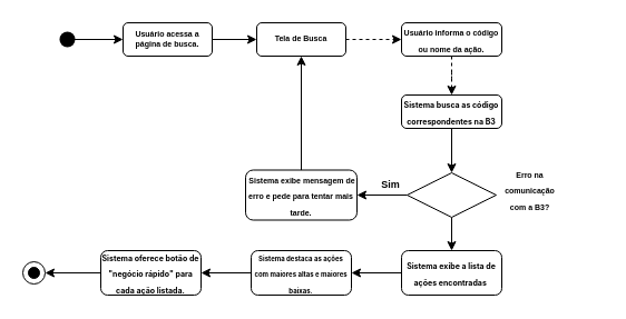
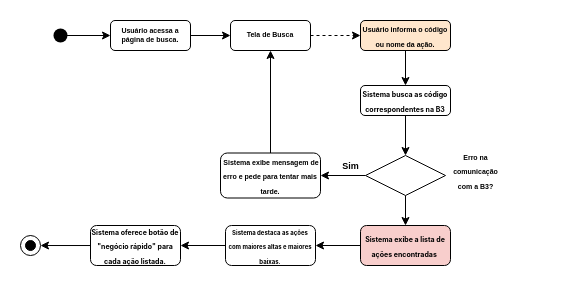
- <mxCell id="9" value="&lt;font style=&quot;font-size: 7px;&quot;&gt;&lt;b&gt;Usuário informa o código ou nome da ação.&lt;/b&gt;&lt;/font&gt;" style="rounded=1;whiteSpace=wrap;html=1;" parent="1" vertex="1"><mxGeometry x="360" y="20" width="90" height="30" as="geometry" /></mxCell>
+ <mxCell id="9" value="&lt;font style=&quot;font-size: 7px;&quot;&gt;&lt;b&gt;Usuário informa o código ou nome da ação.&lt;/b&gt;&lt;/font&gt;" style="rounded=1;whiteSpace=wrap;html=1;fillColor=#ffe6cc;" parent="1" vertex="1"><mxGeometry x="360" y="20" width="90" height="30" as="geometry" /></mxCell>
- <mxCell id="8" style="edgeStyle=orthogonalEdgeStyle;rounded=0;orthogonalLoop=1;jettySize=auto;html=1;entryX=0.5;entryY=0;entryDx=0;entryDy=0;dashed=1;" parent="1" source="9" target="17" edge="1"><mxGeometry relative="1" as="geometry" /></mxCell>
+ <mxCell id="8" style="edgeStyle=orthogonalEdgeStyle;rounded=0;orthogonalLoop=1;jettySize=auto;html=1;entryX=0.5;entryY=0;entryDx=0;entryDy=0;" parent="1" source="9" target="17" edge="1"><mxGeometry relative="1" as="geometry" /></mxCell>
- <mxCell id="19" value="&lt;div style=&quot;&quot;&gt;&lt;span style=&quot;font-family: -apple-system, BlinkMacSystemFont, &amp;quot;Segoe UI&amp;quot;, &amp;quot;Noto Sans&amp;quot;, Helvetica, Arial, sans-serif, &amp;quot;Apple Color Emoji&amp;quot;, &amp;quot;Segoe UI Emoji&amp;quot;;&quot;&gt;&lt;b style=&quot;&quot;&gt;&lt;font style=&quot;font-size: 7px;&quot;&gt;Sistema exibe a lista de ações encontradas&amp;nbsp;&lt;/font&gt;&lt;/b&gt;&lt;/span&gt;&lt;br&gt;&lt;/div&gt;" style="rounded=1;whiteSpace=wrap;html=1;" parent="1" vertex="1"><mxGeometry x="360" y="225" width="90" height="40" as="geometry" /></mxCell>
+ <mxCell id="19" value="&lt;div style=&quot;&quot;&gt;&lt;span style=&quot;font-family: -apple-system, BlinkMacSystemFont, &amp;quot;Segoe UI&amp;quot;, &amp;quot;Noto Sans&amp;quot;, Helvetica, Arial, sans-serif, &amp;quot;Apple Color Emoji&amp;quot;, &amp;quot;Segoe UI Emoji&amp;quot;;&quot;&gt;&lt;b style=&quot;&quot;&gt;&lt;font style=&quot;font-size: 7px;&quot;&gt;Sistema exibe a lista de ações encontradas&amp;nbsp;&lt;/font&gt;&lt;/b&gt;&lt;/span&gt;&lt;br&gt;&lt;/div&gt;" style="rounded=1;whiteSpace=wrap;html=1;fillColor=#f8cecc;" parent="1" vertex="1"><mxGeometry x="360" y="225" width="90" height="40" as="geometry" /></mxCell>
